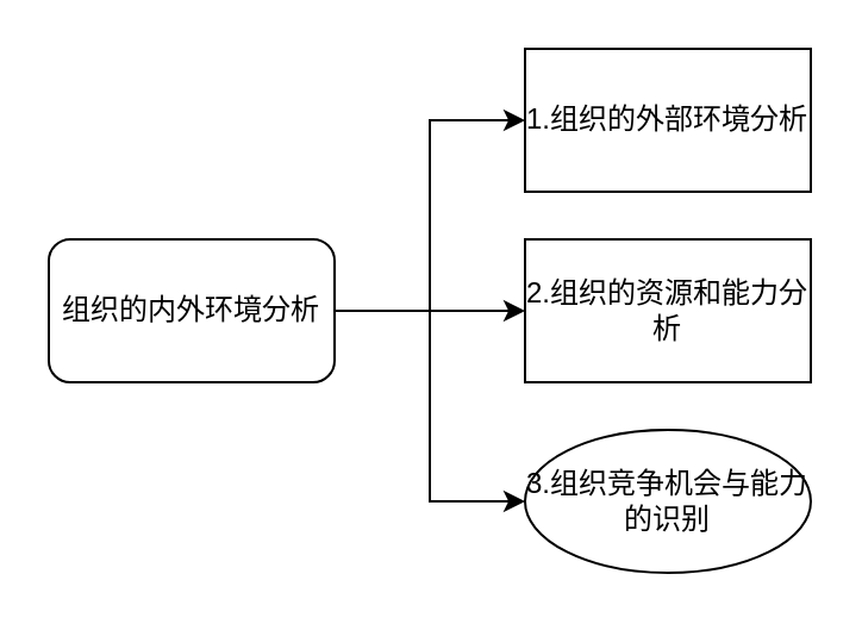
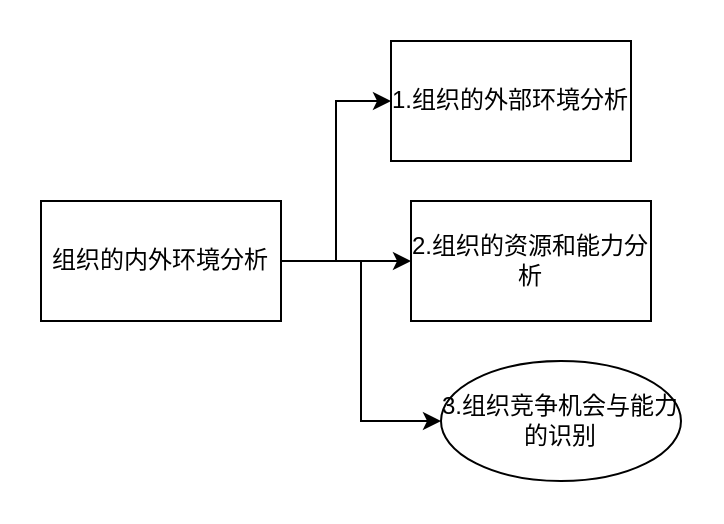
- <mxCell id="8" value="1.组织的外部环境分析" style="rounded=0;whiteSpace=wrap;html=1;" parent="1" vertex="1"><mxGeometry x="220" y="20" width="120" height="60" as="geometry" /></mxCell>
+ <mxCell id="8" value="1.组织的外部环境分析" style="rounded=0;whiteSpace=wrap;html=1;" parent="1" vertex="1"><mxGeometry x="195" y="20" width="120" height="60" as="geometry" /></mxCell>
- <mxCell id="5" value="组织的内外环境分析" style="whiteSpace=wrap;html=1;rounded=1;" parent="1" vertex="1"><mxGeometry x="20" y="100" width="120" height="60" as="geometry" /></mxCell>
+ <mxCell id="5" value="组织的内外环境分析" style="rounded=0;whiteSpace=wrap;html=1;" parent="1" vertex="1"><mxGeometry x="20" y="100" width="120" height="60" as="geometry" /></mxCell>
- <mxCell id="7" value="2.组织的资源和能力分析" style="rounded=0;whiteSpace=wrap;html=1;" parent="1" vertex="1"><mxGeometry x="220" y="100" width="120" height="60" as="geometry" /></mxCell>
+ <mxCell id="7" value="2.组织的资源和能力分析" style="rounded=0;whiteSpace=wrap;html=1;" parent="1" vertex="1"><mxGeometry x="205" y="100" width="120" height="60" as="geometry" /></mxCell>
